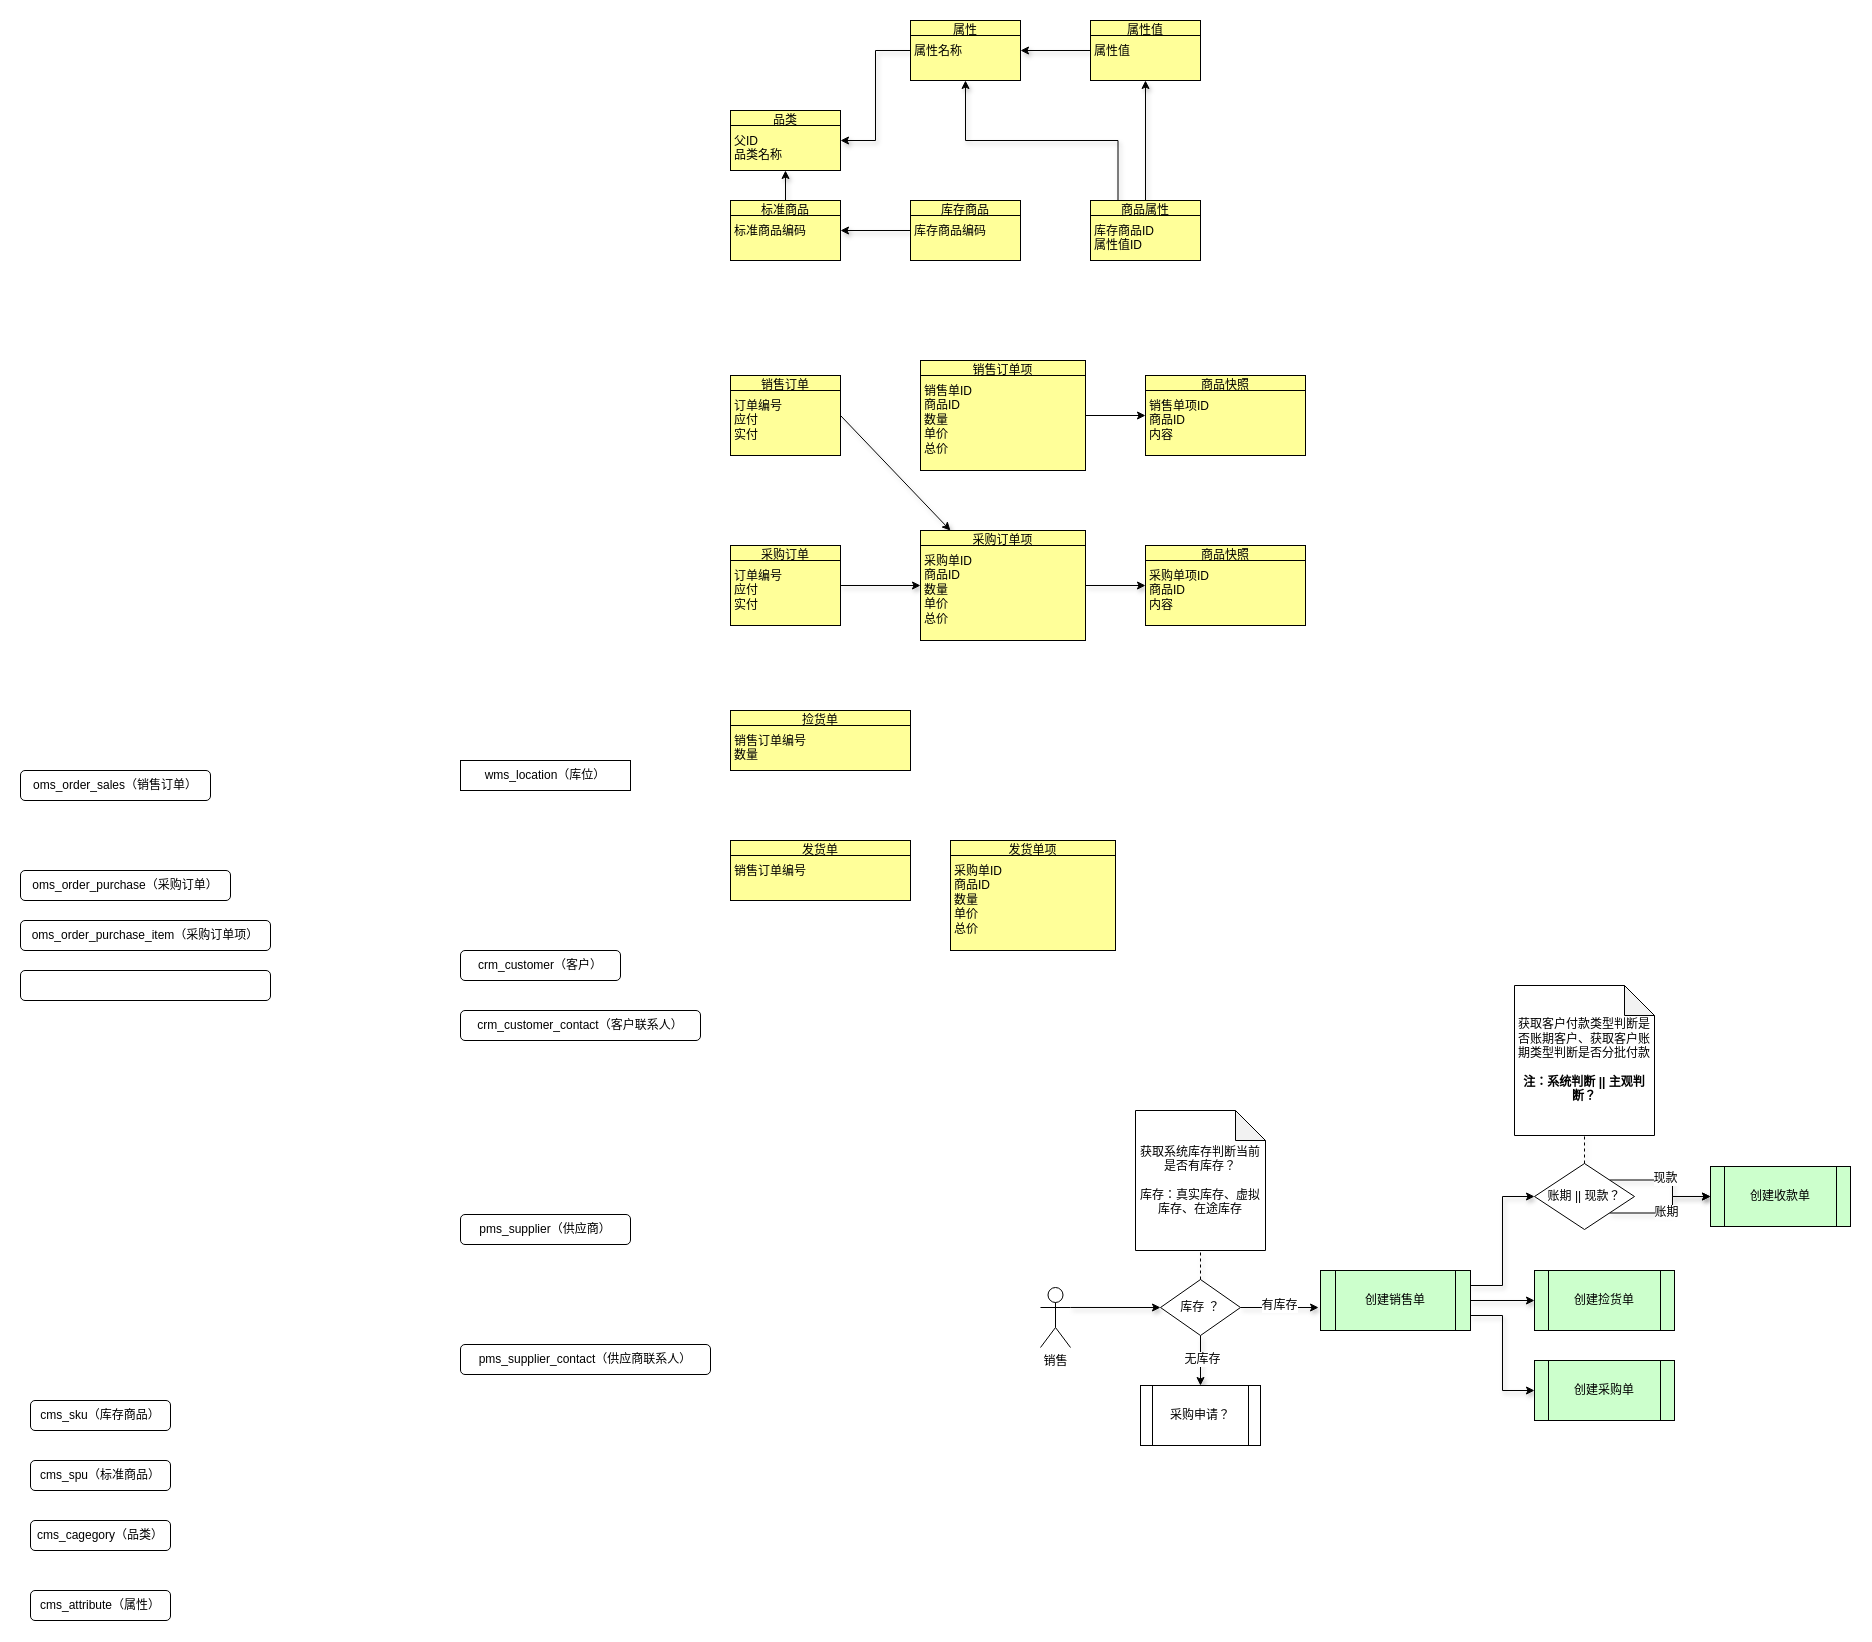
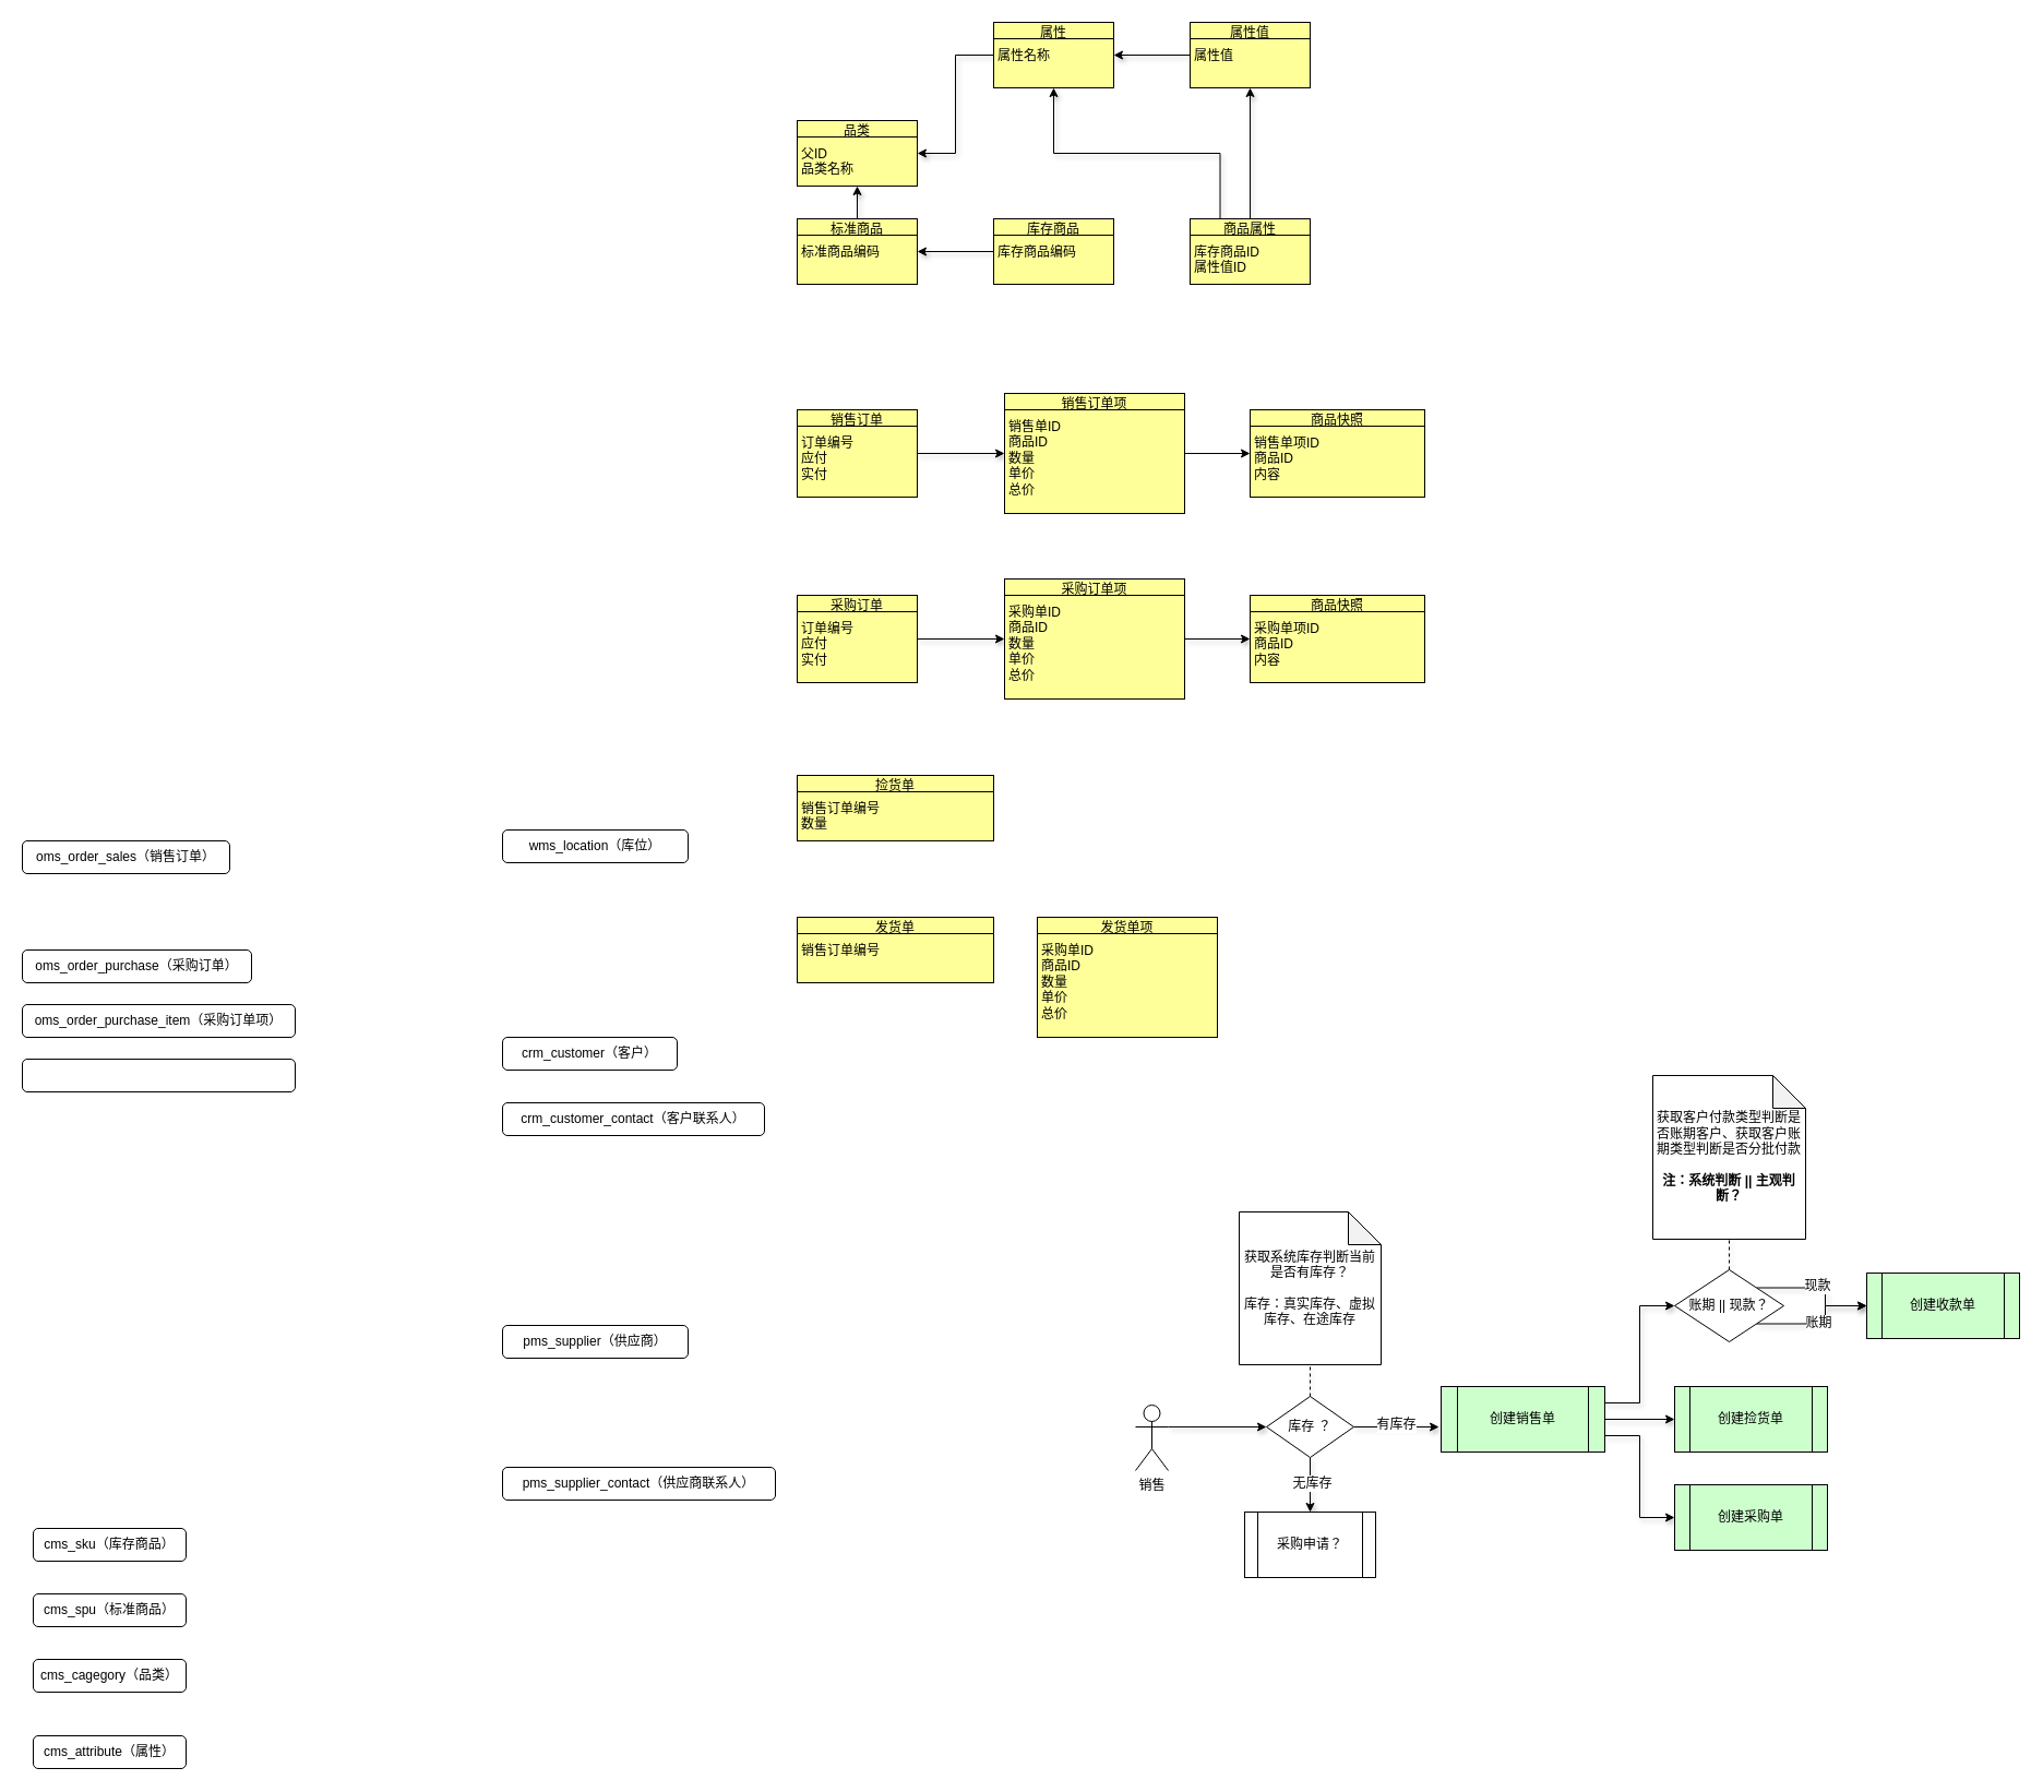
- <mxCell id="15" style="rounded=0;orthogonalLoop=1;jettySize=auto;html=1;exitX=1;exitY=0.5;exitDx=0;exitDy=0;exitPerimeter=0;shadow=1;" edge="1" parent="1" source="16" target="59"><mxGeometry relative="1" as="geometry" /></mxCell>
+ <mxCell id="15" style="rounded=0;orthogonalLoop=1;jettySize=auto;html=1;exitX=1;exitY=0.5;exitDx=0;exitDy=0;exitPerimeter=0;entryX=0;entryY=0.5;entryDx=0;entryDy=0;entryPerimeter=0;shadow=1;" edge="1" parent="1" source="16" target="19"><mxGeometry relative="1" as="geometry" /></mxCell>
- <mxCell id="7" value="wms_location（库位）" style="whiteSpace=wrap;html=1;rounded=0;" vertex="1" parent="1"><mxGeometry x="460" y="760" width="170" height="30" as="geometry" /></mxCell>
+ <mxCell id="7" value="wms_location（库位）" style="rounded=1;whiteSpace=wrap;html=1;" vertex="1" parent="1"><mxGeometry x="460" y="760" width="170" height="30" as="geometry" /></mxCell>
